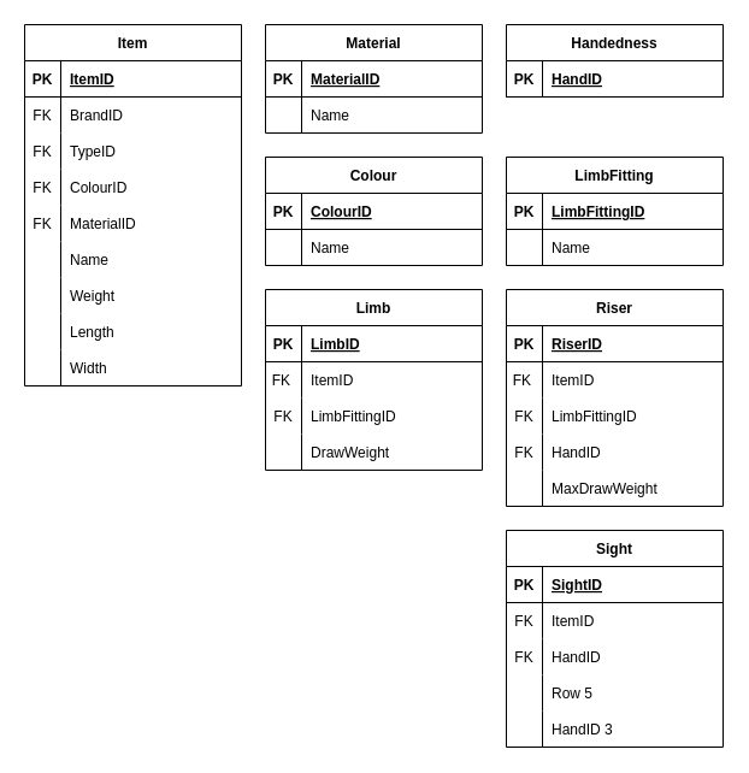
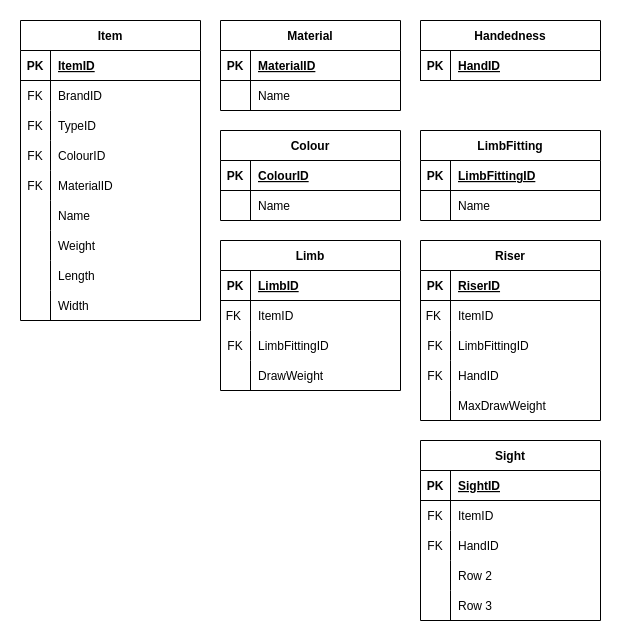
- <mxCell id="87" value="Row 5" style="shape=partialRectangle;connectable=0;fillColor=none;top=0;left=0;bottom=0;right=0;align=left;spacingLeft=6;overflow=hidden;" vertex="1" parent="85"><mxGeometry x="30" width="150" height="30" as="geometry"><mxRectangle width="150" height="30" as="alternateBounds" /></mxGeometry></mxCell>
+ <mxCell id="87" value="Row 2" style="shape=partialRectangle;connectable=0;fillColor=none;top=0;left=0;bottom=0;right=0;align=left;spacingLeft=6;overflow=hidden;" vertex="1" parent="85"><mxGeometry x="30" width="150" height="30" as="geometry"><mxRectangle width="150" height="30" as="alternateBounds" /></mxGeometry></mxCell>
- <mxCell id="90" value="HandID 3" style="shape=partialRectangle;connectable=0;fillColor=none;top=0;left=0;bottom=0;right=0;align=left;spacingLeft=6;overflow=hidden;" vertex="1" parent="88"><mxGeometry x="30" width="150" height="30" as="geometry"><mxRectangle width="150" height="30" as="alternateBounds" /></mxGeometry></mxCell>
+ <mxCell id="90" value="Row 3" style="shape=partialRectangle;connectable=0;fillColor=none;top=0;left=0;bottom=0;right=0;align=left;spacingLeft=6;overflow=hidden;" vertex="1" parent="88"><mxGeometry x="30" width="150" height="30" as="geometry"><mxRectangle width="150" height="30" as="alternateBounds" /></mxGeometry></mxCell>
